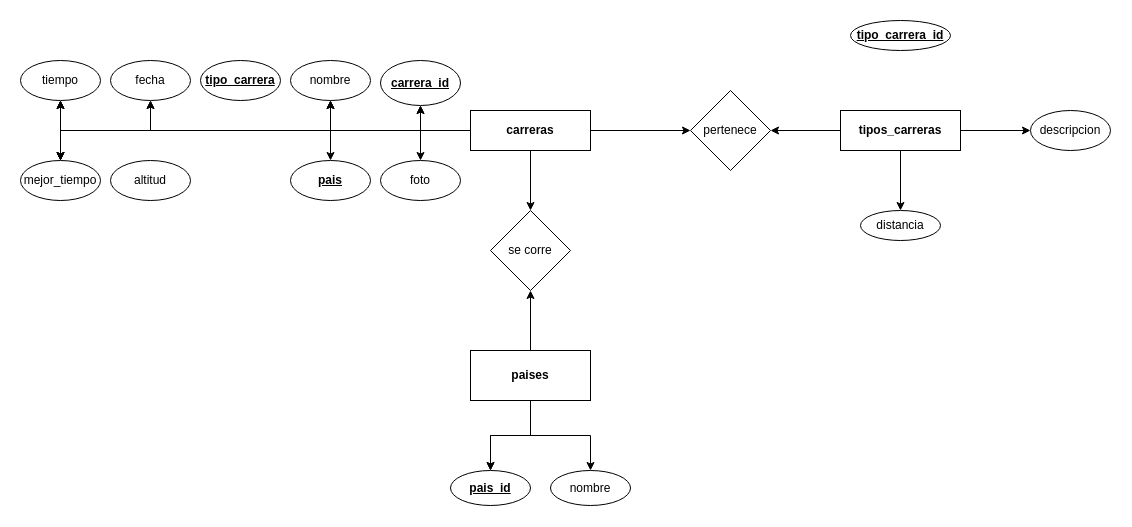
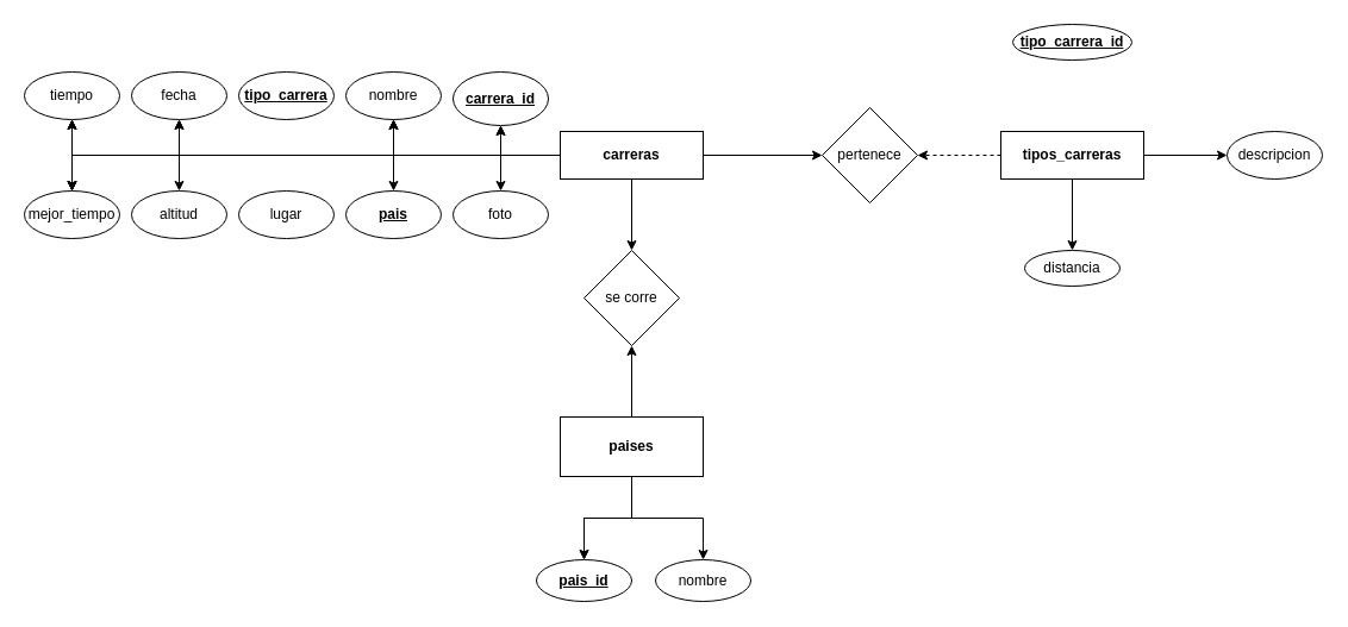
- <mxCell id="22" value="" style="edgeStyle=orthogonalEdgeStyle;rounded=0;orthogonalLoop=1;jettySize=auto;html=1;" edge="1" parent="1" source="25" target="42"><mxGeometry relative="1" as="geometry" /></mxCell>
+ <mxCell id="22" value="" style="edgeStyle=orthogonalEdgeStyle;rounded=0;orthogonalLoop=1;jettySize=auto;html=1;dashed=1;" edge="1" parent="1" source="25" target="42"><mxGeometry relative="1" as="geometry" /></mxCell>
+ <mxCell id="6" value="" style="edgeStyle=orthogonalEdgeStyle;rounded=0;orthogonalLoop=1;jettySize=auto;html=1;" edge="1" parent="1" source="21" target="33"><mxGeometry relative="1" as="geometry" /></mxCell>
+ <mxCell id="37" value="lugar" style="ellipse;whiteSpace=wrap;html=1;rounded=0;" vertex="1" parent="1"><mxGeometry x="200" y="160" width="80" height="40" as="geometry" /></mxCell>
